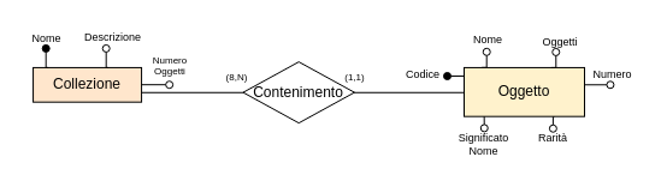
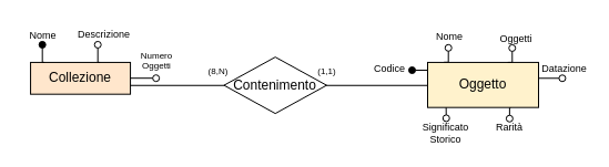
- <mxCell id="9" value="&lt;font style=&quot;font-size: 9px;&quot;&gt;Numero&lt;/font&gt;" style="text;html=1;align=center;verticalAlign=middle;whiteSpace=wrap;rounded=0;" parent="1" vertex="1"><mxGeometry x="491.38" y="52.18" width="35" height="18" as="geometry" /></mxCell>
+ <mxCell id="9" value="&lt;font style=&quot;font-size: 9px;&quot;&gt;Datazione&lt;/font&gt;" style="text;html=1;align=center;verticalAlign=middle;whiteSpace=wrap;rounded=0;" parent="1" vertex="1"><mxGeometry x="491.38" y="52.18" width="35" height="18" as="geometry" /></mxCell>
- <mxCell id="10" value="&lt;p style=&quot;line-height: 77%;&quot;&gt;&lt;font style=&quot;font-size: 9px;&quot;&gt;Significato Nome&lt;/font&gt;&lt;/p&gt;" style="text;html=1;align=center;verticalAlign=middle;whiteSpace=wrap;rounded=0;spacing=2;spacingTop=0;" parent="1" vertex="1"><mxGeometry x="374.26" y="111.28" width="55" height="17.314" as="geometry" /></mxCell>
+ <mxCell id="10" value="&lt;p style=&quot;line-height: 77%;&quot;&gt;&lt;font style=&quot;font-size: 9px;&quot;&gt;Significato Storico&lt;/font&gt;&lt;/p&gt;" style="text;html=1;align=center;verticalAlign=middle;whiteSpace=wrap;rounded=0;spacing=2;spacingTop=0;" parent="1" vertex="1"><mxGeometry x="374.26" y="111.28" width="55" height="17.314" as="geometry" /></mxCell>
